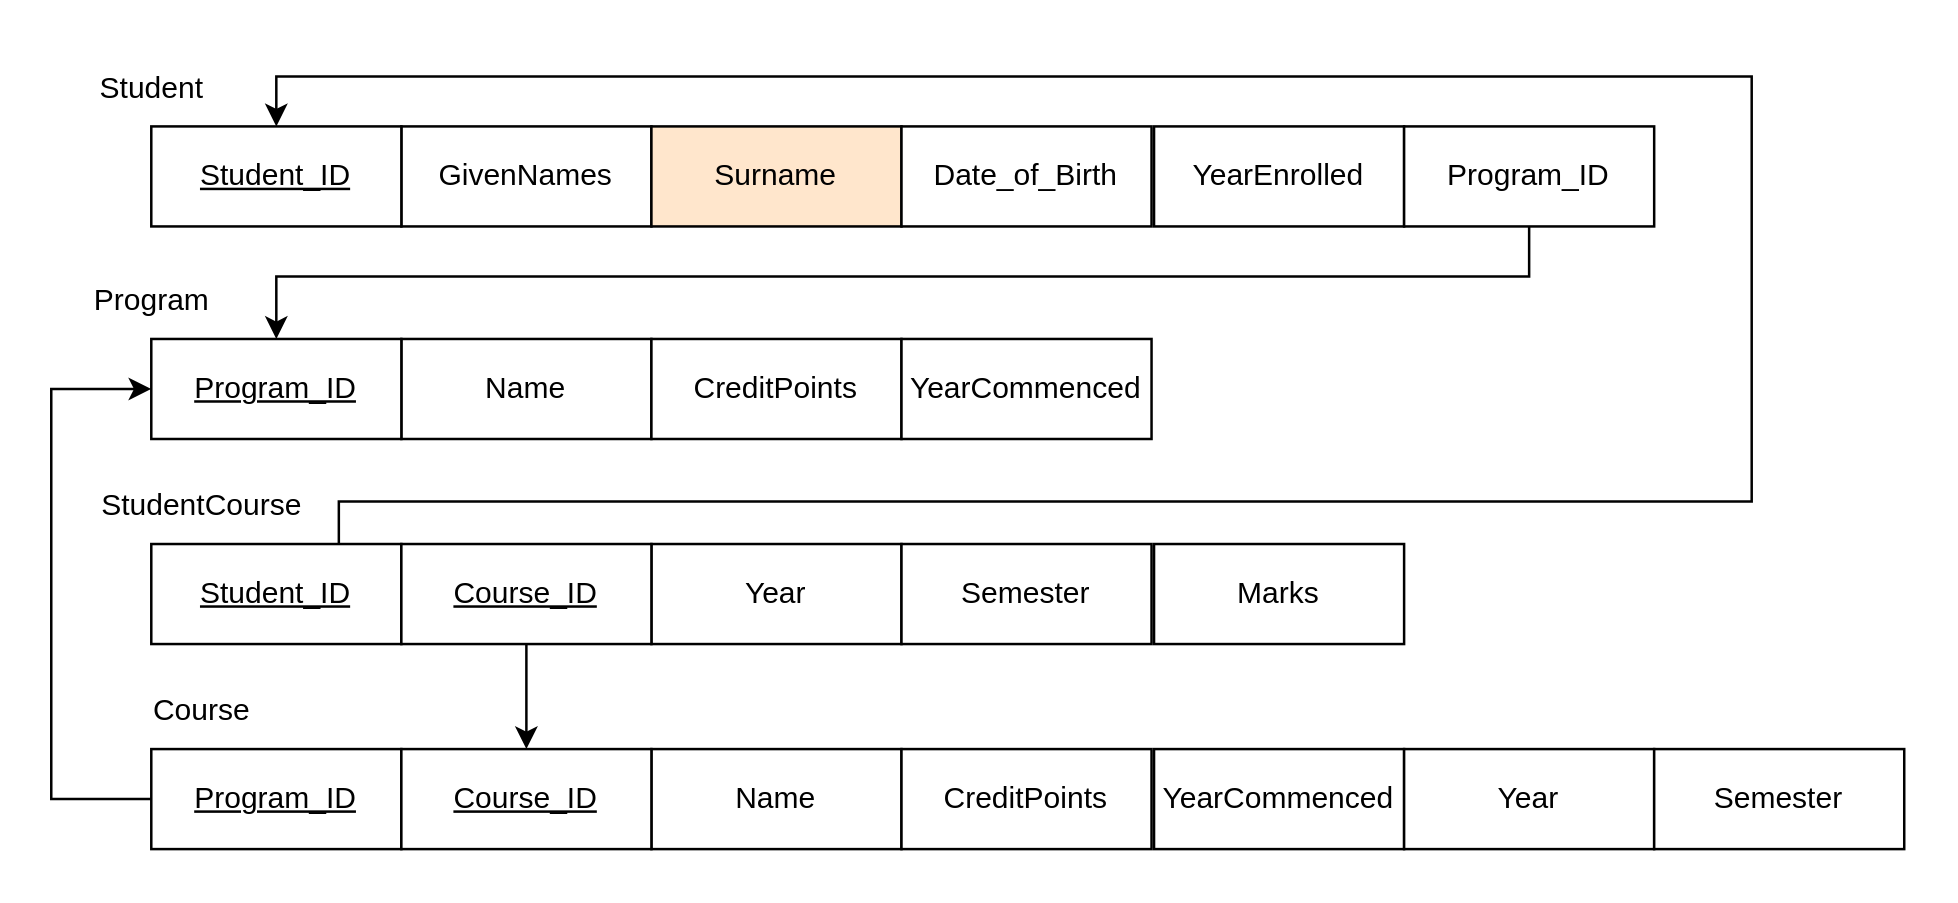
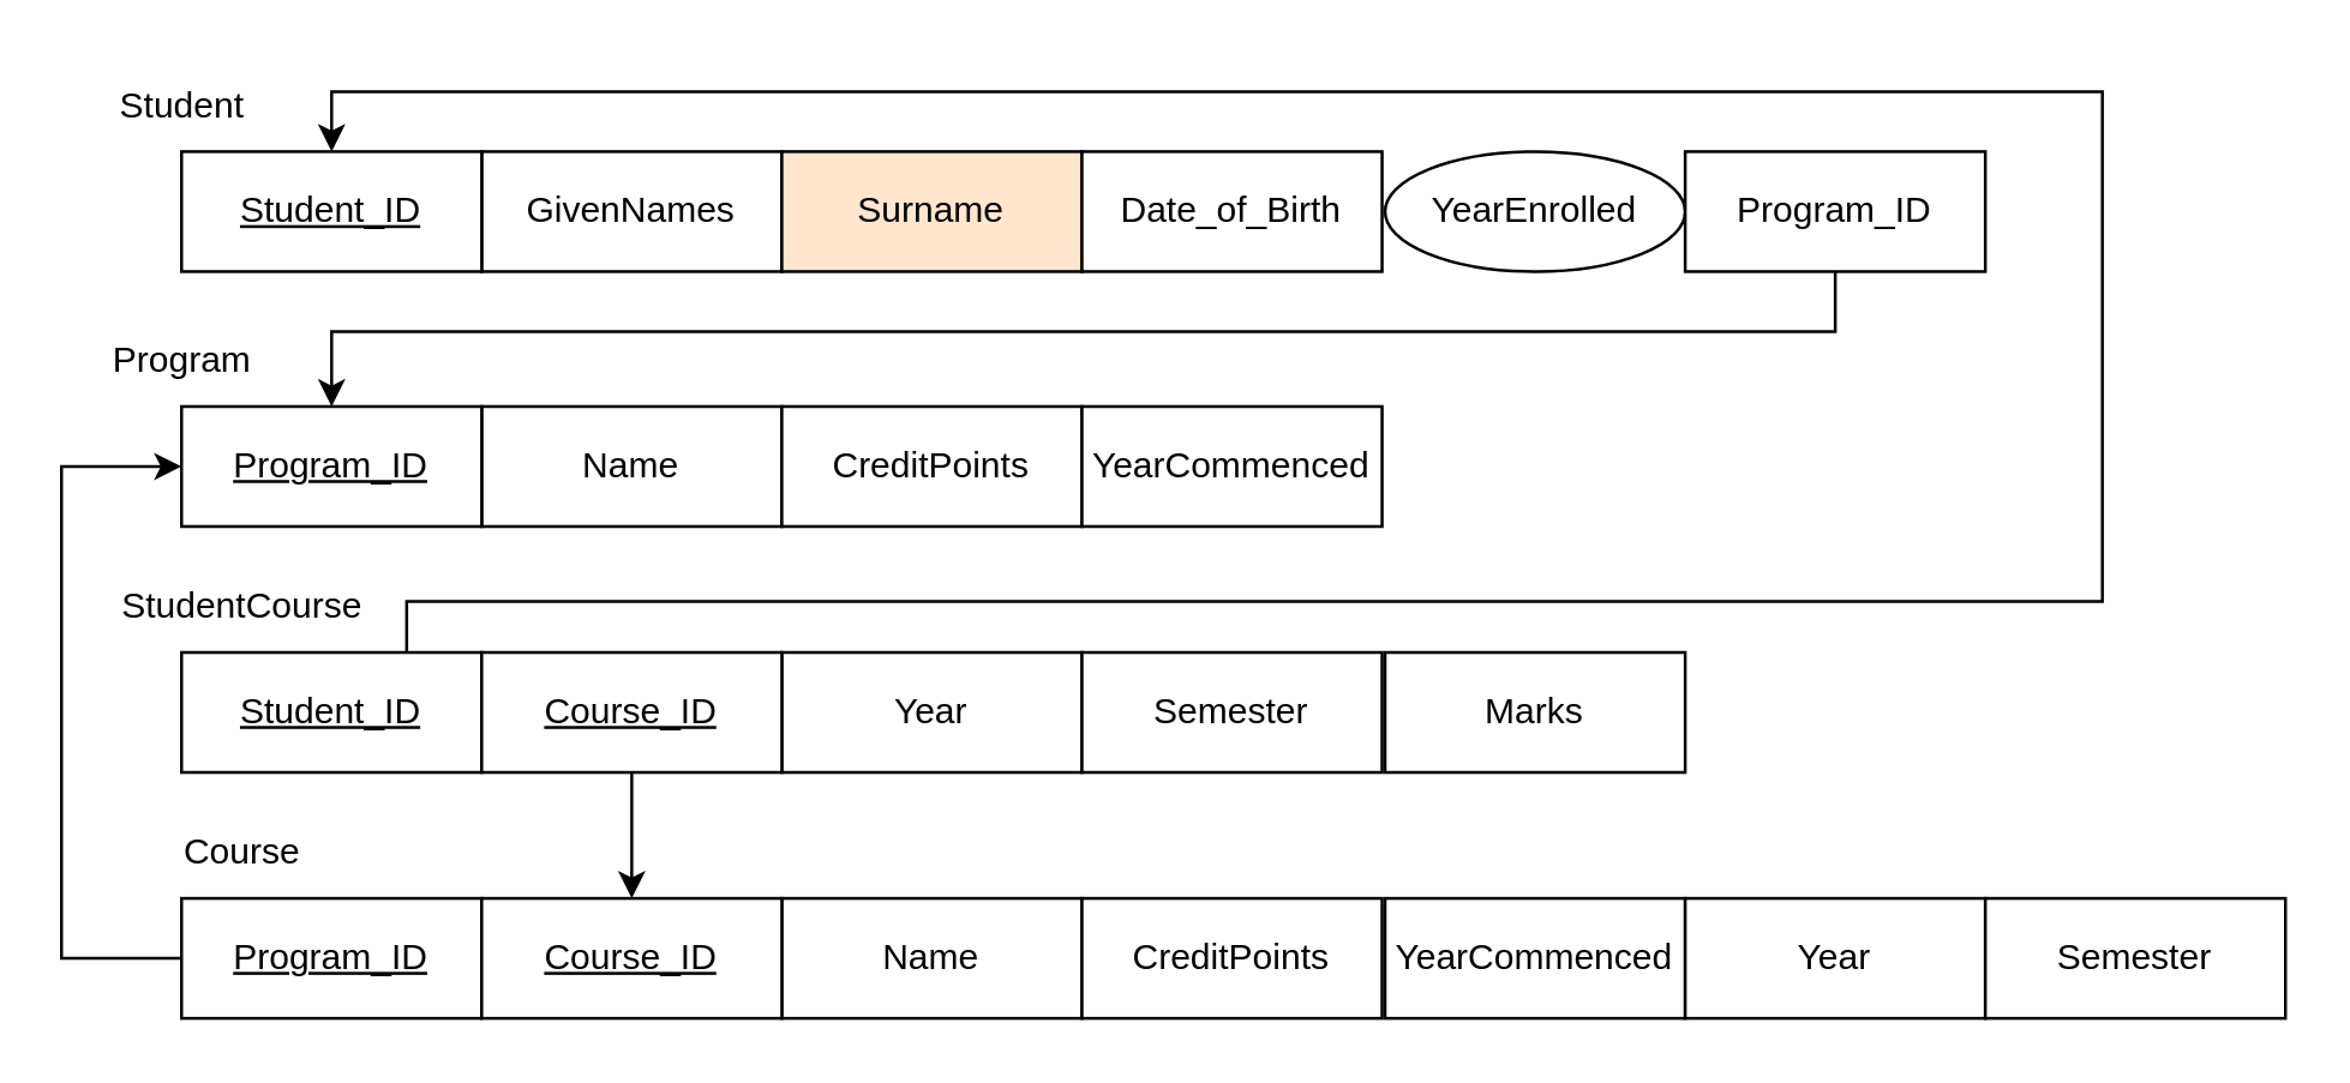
- <mxCell id="7" value="YearEnrolled" style="whiteSpace=wrap;html=1;align=center;" vertex="1" parent="1"><mxGeometry x="461" y="50" width="100" height="40" as="geometry" /></mxCell>
+ <mxCell id="7" value="YearEnrolled" style="ellipse;whiteSpace=wrap;html=1;align=center;" vertex="1" parent="1"><mxGeometry x="461" y="50" width="100" height="40" as="geometry" /></mxCell>
